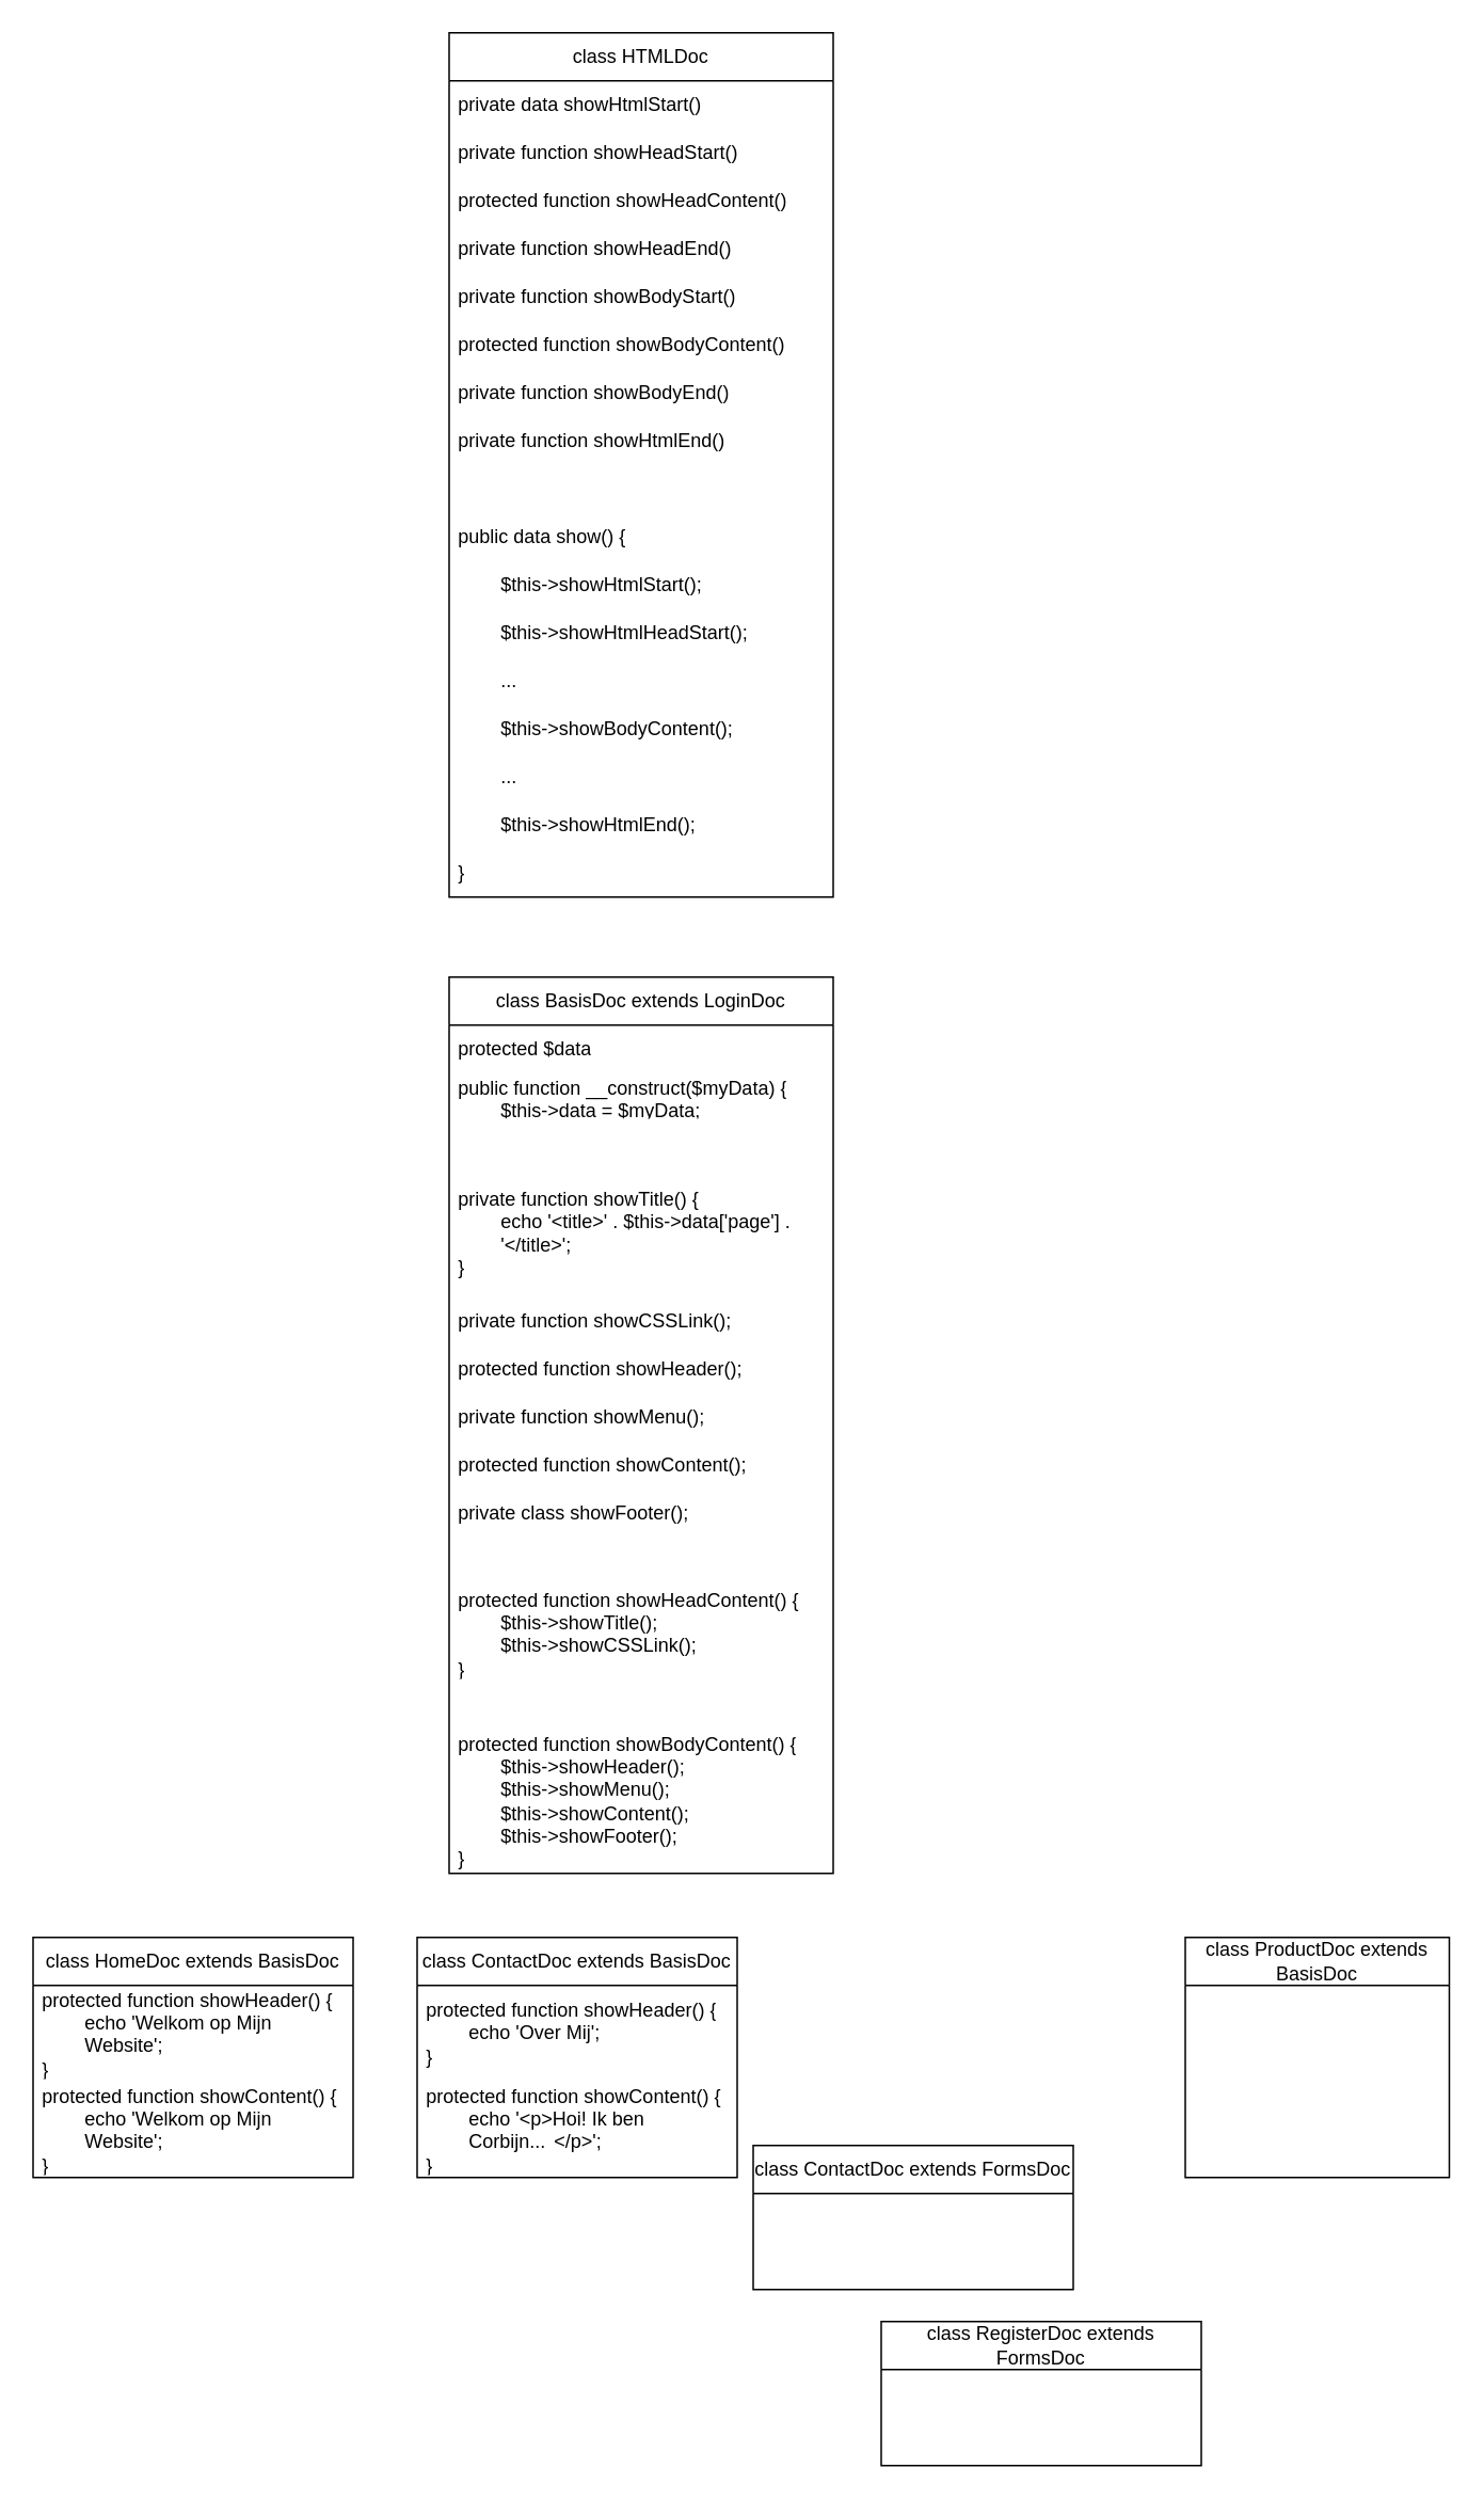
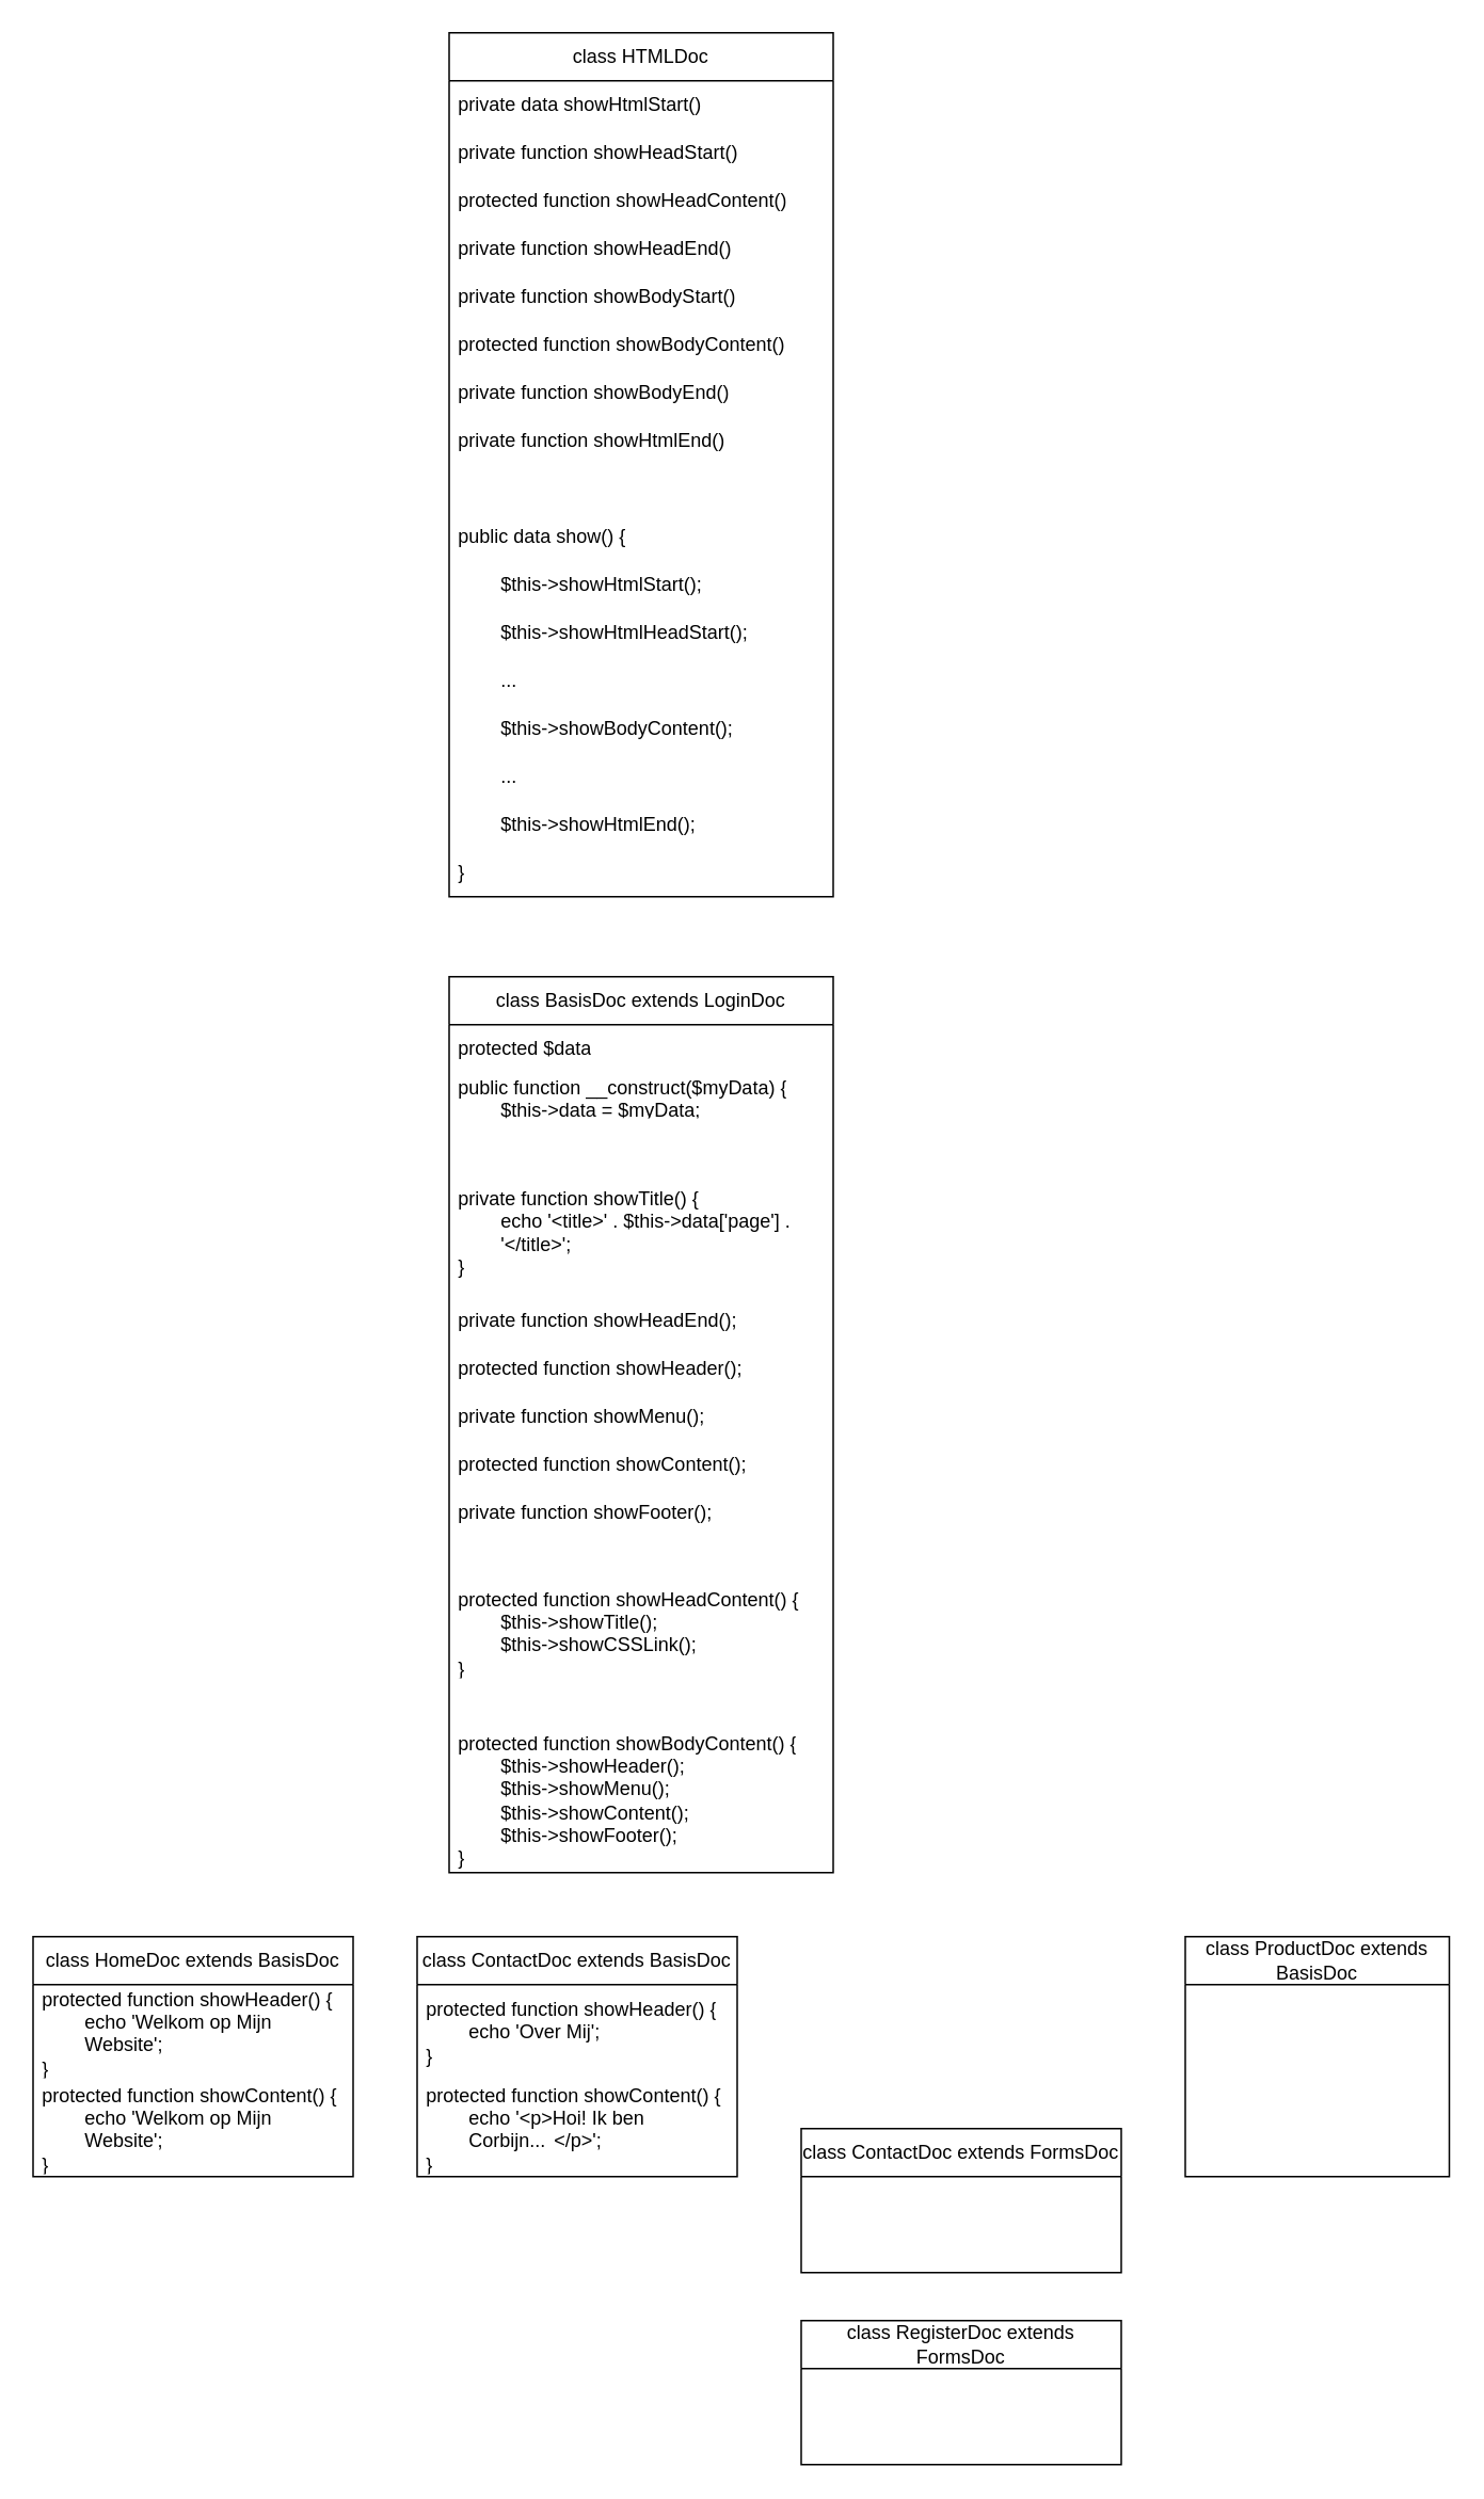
- <mxCell id="25" value="private function showCSSLink();" style="text;strokeColor=none;fillColor=none;align=left;verticalAlign=middle;spacingLeft=4;spacingRight=4;overflow=hidden;points=[[0,0.5],[1,0.5]];portConstraint=eastwest;rotatable=0;whiteSpace=wrap;html=1;" vertex="1" parent="20"><mxGeometry y="200" width="240" height="30" as="geometry" /></mxCell>
+ <mxCell id="25" value="private function showHeadEnd();" style="text;strokeColor=none;fillColor=none;align=left;verticalAlign=middle;spacingLeft=4;spacingRight=4;overflow=hidden;points=[[0,0.5],[1,0.5]];portConstraint=eastwest;rotatable=0;whiteSpace=wrap;html=1;" vertex="1" parent="20"><mxGeometry y="200" width="240" height="30" as="geometry" /></mxCell>
- <mxCell id="29" value="private class showFooter();" style="text;strokeColor=none;fillColor=none;align=left;verticalAlign=middle;spacingLeft=4;spacingRight=4;overflow=hidden;points=[[0,0.5],[1,0.5]];portConstraint=eastwest;rotatable=0;whiteSpace=wrap;html=1;" vertex="1" parent="20"><mxGeometry y="320" width="240" height="30" as="geometry" /></mxCell>
+ <mxCell id="29" value="private function showFooter();" style="text;strokeColor=none;fillColor=none;align=left;verticalAlign=middle;spacingLeft=4;spacingRight=4;overflow=hidden;points=[[0,0.5],[1,0.5]];portConstraint=eastwest;rotatable=0;whiteSpace=wrap;html=1;" vertex="1" parent="20"><mxGeometry y="320" width="240" height="30" as="geometry" /></mxCell>
- <mxCell id="41" value="class ContactDoc extends FormsDoc" style="swimlane;fontStyle=0;childLayout=stackLayout;horizontal=1;startSize=30;horizontalStack=0;resizeParent=1;resizeParentMax=0;resizeLast=0;collapsible=1;marginBottom=0;whiteSpace=wrap;html=1;" vertex="1" parent="1"><mxGeometry x="470" y="1340" width="200" height="90" as="geometry"><mxRectangle x="70" y="440" width="220" height="30" as="alternateBounds" /></mxGeometry></mxCell>
+ <mxCell id="41" value="class ContactDoc extends FormsDoc" style="swimlane;fontStyle=0;childLayout=stackLayout;horizontal=1;startSize=30;horizontalStack=0;resizeParent=1;resizeParentMax=0;resizeLast=0;collapsible=1;marginBottom=0;whiteSpace=wrap;html=1;" vertex="1" parent="1"><mxGeometry x="500" y="1330" width="200" height="90" as="geometry"><mxRectangle x="70" y="440" width="220" height="30" as="alternateBounds" /></mxGeometry></mxCell>
- <mxCell id="42" value="class RegisterDoc extends FormsDoc" style="swimlane;fontStyle=0;childLayout=stackLayout;horizontal=1;startSize=30;horizontalStack=0;resizeParent=1;resizeParentMax=0;resizeLast=0;collapsible=1;marginBottom=0;whiteSpace=wrap;html=1;" vertex="1" parent="1"><mxGeometry x="550" y="1450" width="200" height="90" as="geometry"><mxRectangle x="70" y="440" width="220" height="30" as="alternateBounds" /></mxGeometry></mxCell>
+ <mxCell id="42" value="class RegisterDoc extends FormsDoc" style="swimlane;fontStyle=0;childLayout=stackLayout;horizontal=1;startSize=30;horizontalStack=0;resizeParent=1;resizeParentMax=0;resizeLast=0;collapsible=1;marginBottom=0;whiteSpace=wrap;html=1;" vertex="1" parent="1"><mxGeometry x="500" y="1450" width="200" height="90" as="geometry"><mxRectangle x="70" y="440" width="220" height="30" as="alternateBounds" /></mxGeometry></mxCell>
